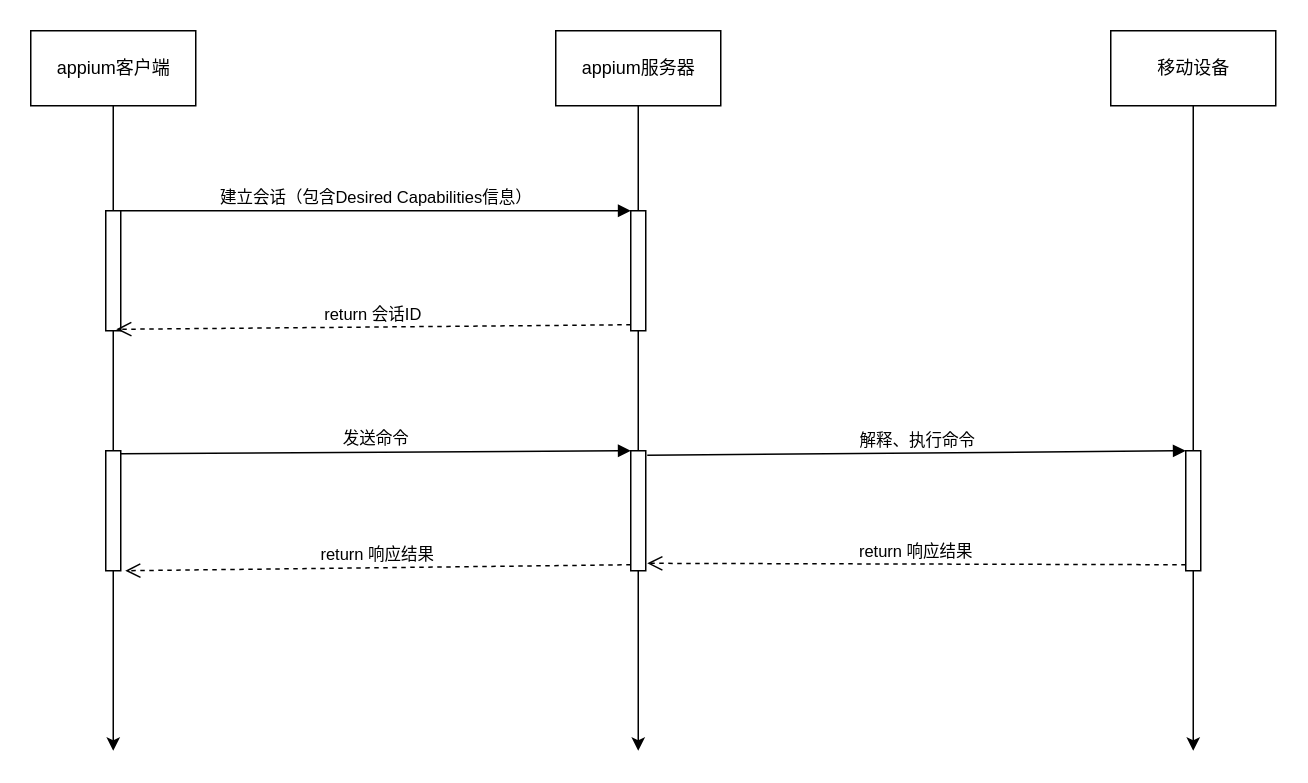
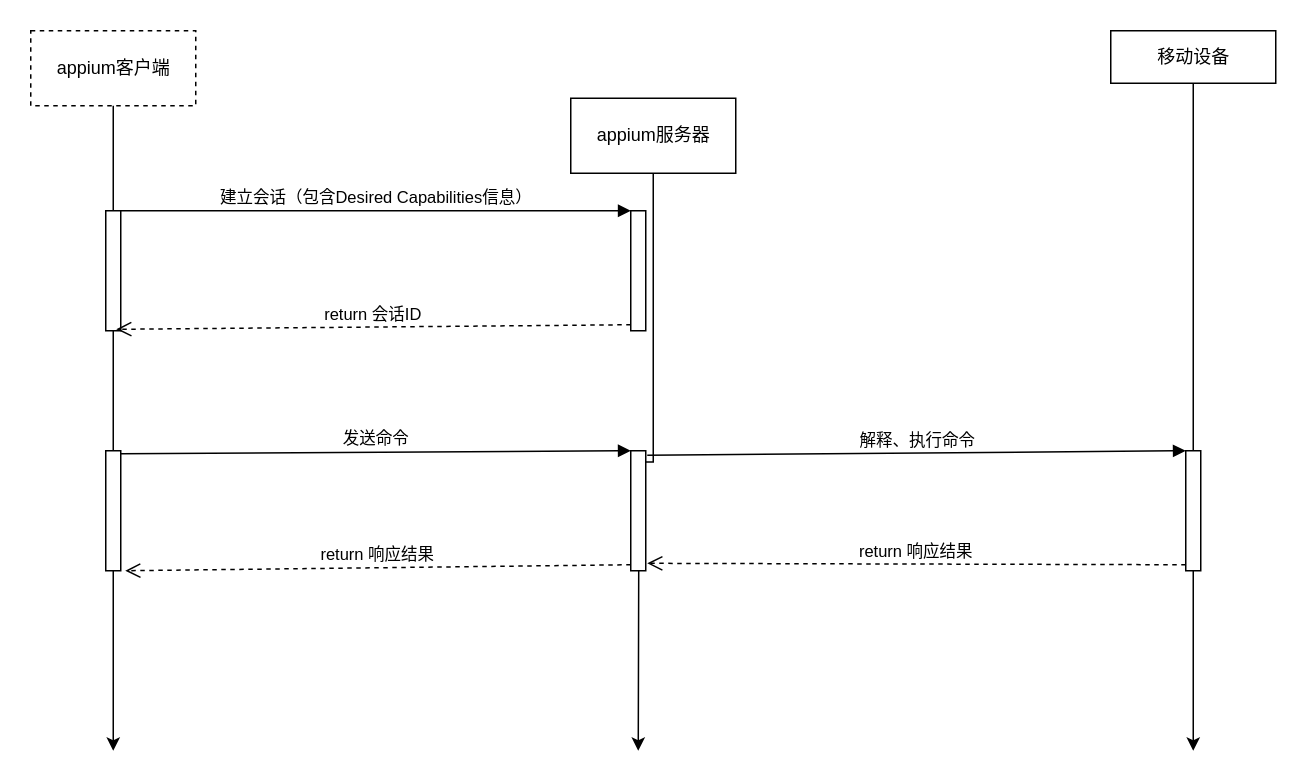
- <mxCell id="3" value="appium客户端" style="html=1;" vertex="1" parent="1"><mxGeometry x="20" y="20" width="110" height="50" as="geometry" /></mxCell>
+ <mxCell id="3" value="appium客户端" style="html=1;dashed=1;" vertex="1" parent="1"><mxGeometry x="20" y="20" width="110" height="50" as="geometry" /></mxCell>
- <mxCell id="5" value="appium服务器" style="html=1;" vertex="1" parent="1"><mxGeometry x="370" y="20" width="110" height="50" as="geometry" /></mxCell>
+ <mxCell id="5" value="appium服务器" style="html=1;" vertex="1" parent="1"><mxGeometry x="380" y="65" width="110" height="50" as="geometry" /></mxCell>
- <mxCell id="7" value="移动设备" style="html=1;" vertex="1" parent="1"><mxGeometry x="740" y="20" width="110" height="50" as="geometry" /></mxCell>
+ <mxCell id="7" value="移动设备" style="html=1;" vertex="1" parent="1"><mxGeometry x="740" y="20" width="110" height="35" as="geometry" /></mxCell>
